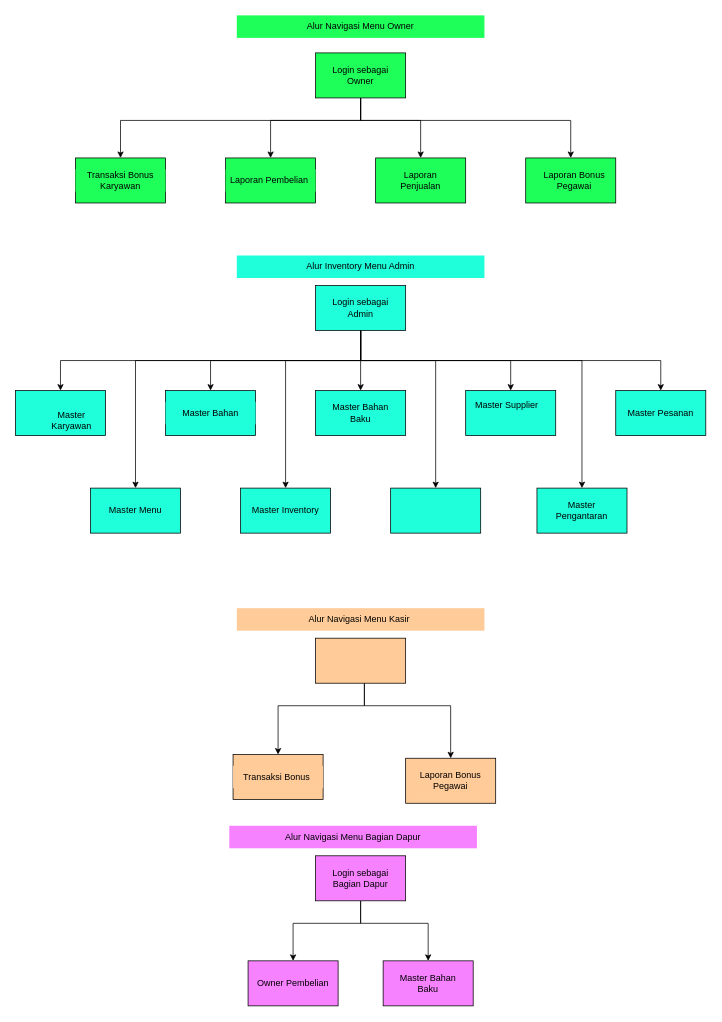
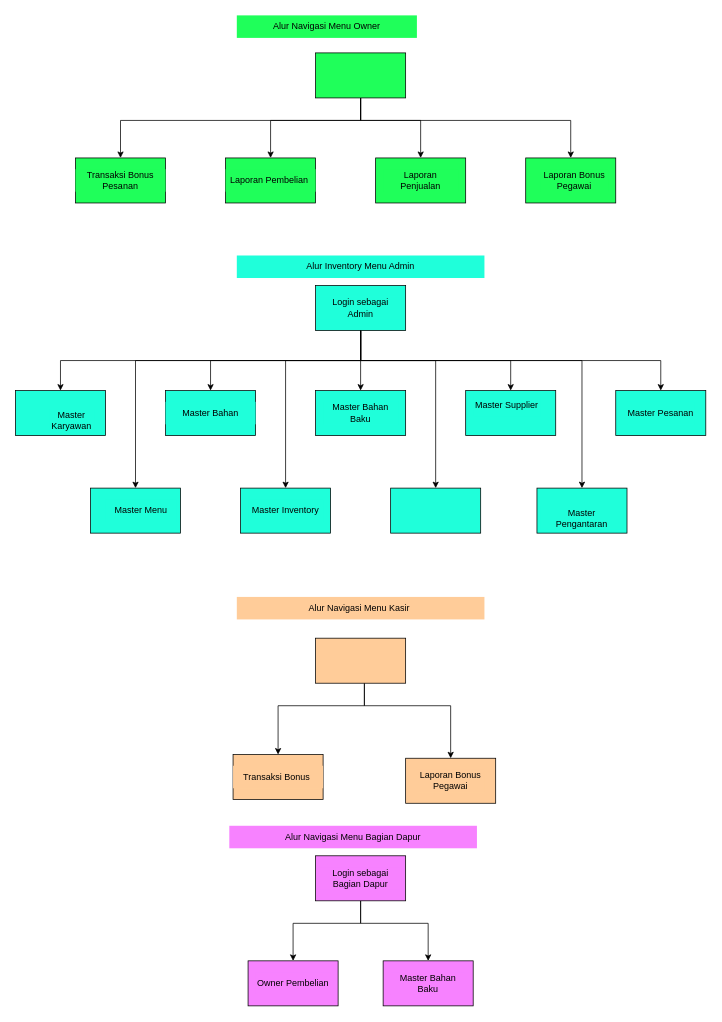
- <mxCell id="7" value="Alur Navigasi Menu Owner" style="text;html=1;strokeColor=none;fillColor=#1FFF5A;align=center;verticalAlign=middle;whiteSpace=wrap;rounded=0;" vertex="1" parent="1"><mxGeometry x="315" y="20" width="330" height="30" as="geometry" /></mxCell>
+ <mxCell id="7" value="Alur Navigasi Menu Owner" style="text;html=1;strokeColor=none;fillColor=#1FFF5A;align=center;verticalAlign=middle;whiteSpace=wrap;rounded=0;" vertex="1" parent="1"><mxGeometry x="315" y="20" width="240" height="30" as="geometry" /></mxCell>
- <mxCell id="8" value="Login sebagai Owner" style="text;html=1;strokeColor=none;fillColor=#1FFF5A;align=center;verticalAlign=middle;whiteSpace=wrap;rounded=0;" vertex="1" parent="1"><mxGeometry x="425" y="85" width="110" height="30" as="geometry" /></mxCell>
- <mxCell id="53" value="Transaksi Bonus Karyawan" style="text;html=1;strokeColor=none;fillColor=#1FFF5A;align=center;verticalAlign=middle;whiteSpace=wrap;rounded=0;" vertex="1" parent="1"><mxGeometry x="100" y="225" width="120" height="30" as="geometry" /></mxCell>
+ <mxCell id="53" value="Transaksi Bonus Pesanan" style="text;html=1;strokeColor=none;fillColor=#1FFF5A;align=center;verticalAlign=middle;whiteSpace=wrap;rounded=0;" vertex="1" parent="1"><mxGeometry x="100" y="225" width="120" height="30" as="geometry" /></mxCell>
- <mxCell id="38" value="Master Menu" style="text;html=1;strokeColor=none;fillColor=#1FFFDA;align=center;verticalAlign=middle;whiteSpace=wrap;rounded=0;" vertex="1" parent="1"><mxGeometry x="140" y="665" width="80" height="30" as="geometry" /></mxCell>
+ <mxCell id="38" value="Master Menu" style="text;html=1;strokeColor=none;fillColor=#1FFFDA;align=center;verticalAlign=middle;whiteSpace=wrap;rounded=0;" vertex="1" parent="1"><mxGeometry x="140" y="665" width="95" height="30" as="geometry" /></mxCell>
- <mxCell id="43" value="Master Pengantaran" style="text;html=1;strokeColor=none;fillColor=#1FFFDA;align=center;verticalAlign=middle;whiteSpace=wrap;rounded=0;" vertex="1" parent="1"><mxGeometry x="720" y="665" width="110" height="30" as="geometry" /></mxCell>
+ <mxCell id="43" value="Master Pengantaran" style="text;html=1;strokeColor=none;fillColor=#1FFFDA;align=center;verticalAlign=middle;whiteSpace=wrap;rounded=0;" vertex="1" parent="1"><mxGeometry x="720" y="675" width="110" height="30" as="geometry" /></mxCell>
- <mxCell id="47" value="Alur Navigasi Menu Kasir&amp;nbsp;" style="text;html=1;strokeColor=none;fillColor=#FFCC99;align=center;verticalAlign=middle;whiteSpace=wrap;rounded=0;" vertex="1" parent="1"><mxGeometry x="315" y="810" width="330" height="30" as="geometry" /></mxCell>
+ <mxCell id="47" value="Alur Navigasi Menu Kasir&amp;nbsp;" style="text;html=1;strokeColor=none;fillColor=#FFCC99;align=center;verticalAlign=middle;whiteSpace=wrap;rounded=0;" vertex="1" parent="1"><mxGeometry x="315" y="795" width="330" height="30" as="geometry" /></mxCell>
